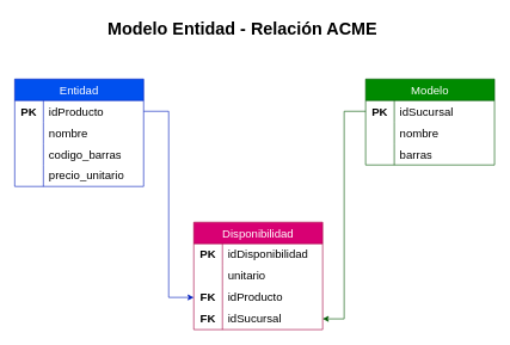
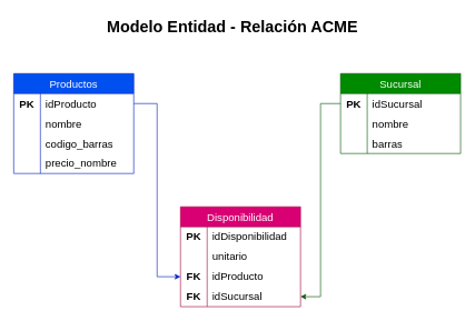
- <mxCell id="2" value="&lt;h1&gt;Modelo Entidad - Relación ACME&lt;/h1&gt;" style="text;html=1;strokeColor=none;fillColor=none;spacing=5;spacingTop=-20;whiteSpace=wrap;overflow=hidden;rounded=0;" parent="1" vertex="1"><mxGeometry x="145" y="20" width="420" height="40" as="geometry" /></mxCell>
+ <mxCell id="2" value="&lt;h1&gt;Modelo Entidad - Relación ACME&lt;/h1&gt;" style="text;html=1;strokeColor=none;fillColor=none;spacing=5;spacingTop=-20;whiteSpace=wrap;overflow=hidden;rounded=0;" parent="1" vertex="1"><mxGeometry x="155" y="20" width="420" height="40" as="geometry" /></mxCell>
- <mxCell id="3" value="Entidad" style="shape=table;startSize=30;container=1;collapsible=0;childLayout=tableLayout;fixedRows=1;rowLines=0;fontStyle=0;strokeColor=#001DBC;fontSize=16;fillColor=#0050ef;fontColor=#ffffff;" parent="1" vertex="1"><mxGeometry x="20" y="110" width="180" height="150" as="geometry" /></mxCell>
+ <mxCell id="3" value="Productos" style="shape=table;startSize=30;container=1;collapsible=0;childLayout=tableLayout;fixedRows=1;rowLines=0;fontStyle=0;strokeColor=#001DBC;fontSize=16;fillColor=#0050ef;fontColor=#ffffff;" parent="1" vertex="1"><mxGeometry x="20" y="110" width="180" height="150" as="geometry" /></mxCell>
- <mxCell id="16" value="Modelo" style="shape=table;startSize=30;container=1;collapsible=0;childLayout=tableLayout;fixedRows=1;rowLines=0;fontStyle=0;strokeColor=#005700;fontSize=16;fillColor=#008a00;fontColor=#ffffff;" parent="1" vertex="1"><mxGeometry x="510" y="110" width="180" height="120" as="geometry" /></mxCell>
+ <mxCell id="16" value="Sucursal" style="shape=table;startSize=30;container=1;collapsible=0;childLayout=tableLayout;fixedRows=1;rowLines=0;fontStyle=0;strokeColor=#005700;fontSize=16;fillColor=#008a00;fontColor=#ffffff;" parent="1" vertex="1"><mxGeometry x="510" y="110" width="180" height="120" as="geometry" /></mxCell>
- <mxCell id="15" value="precio_unitario" style="shape=partialRectangle;html=1;whiteSpace=wrap;connectable=0;fillColor=none;top=0;left=0;bottom=0;right=0;align=left;spacingLeft=6;overflow=hidden;strokeColor=inherit;fontSize=16;" parent="13" vertex="1"><mxGeometry x="40" width="140" height="30" as="geometry"><mxRectangle width="140" height="30" as="alternateBounds" /></mxGeometry></mxCell>
+ <mxCell id="15" value="precio_nombre" style="shape=partialRectangle;html=1;whiteSpace=wrap;connectable=0;fillColor=none;top=0;left=0;bottom=0;right=0;align=left;spacingLeft=6;overflow=hidden;strokeColor=inherit;fontSize=16;" parent="13" vertex="1"><mxGeometry x="40" width="140" height="30" as="geometry"><mxRectangle width="140" height="30" as="alternateBounds" /></mxGeometry></mxCell>
